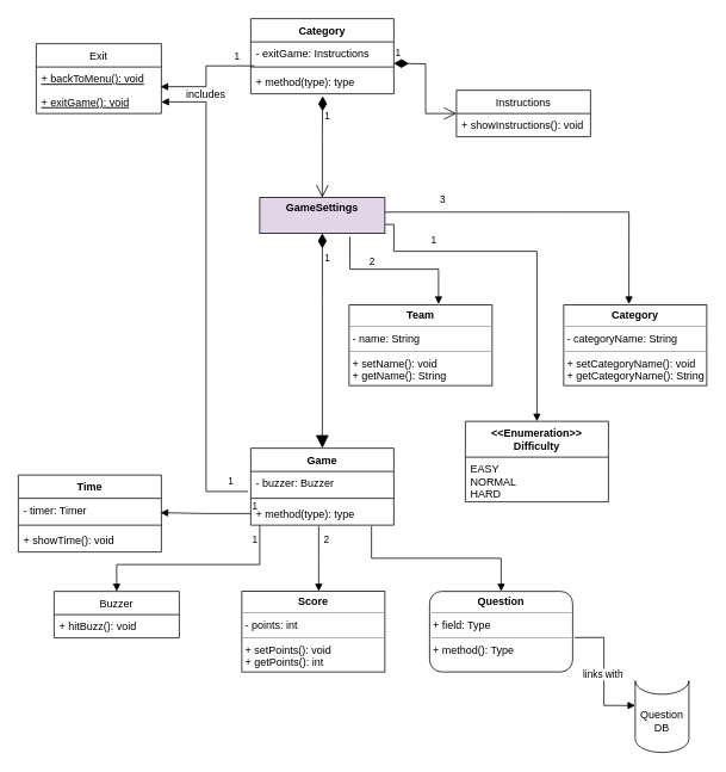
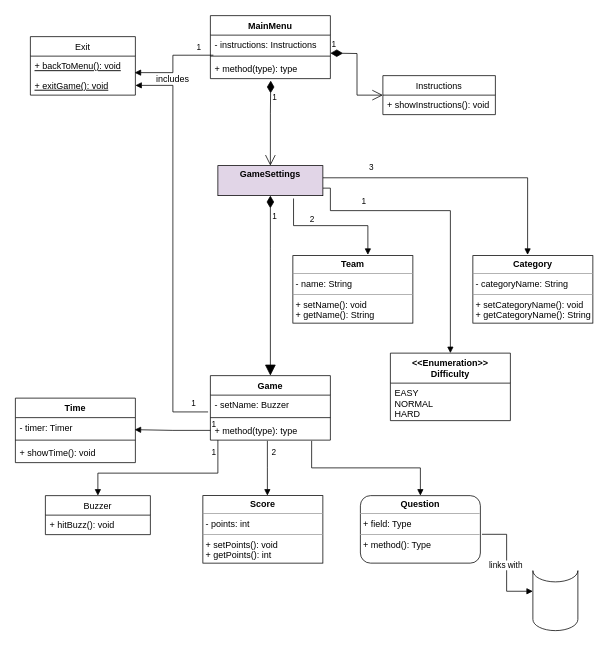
- <mxCell id="4" value="Category" style="swimlane;fontStyle=1;align=center;verticalAlign=top;childLayout=stackLayout;horizontal=1;startSize=26;horizontalStack=0;resizeParent=1;resizeParentMax=0;resizeLast=0;collapsible=1;marginBottom=0;" parent="1" vertex="1"><mxGeometry x="280" y="20" width="160" height="84" as="geometry" /></mxCell>
+ <mxCell id="4" value="MainMenu" style="swimlane;fontStyle=1;align=center;verticalAlign=top;childLayout=stackLayout;horizontal=1;startSize=26;horizontalStack=0;resizeParent=1;resizeParentMax=0;resizeLast=0;collapsible=1;marginBottom=0;" parent="1" vertex="1"><mxGeometry x="280" y="20" width="160" height="84" as="geometry" /></mxCell>
- <mxCell id="5" value="- exitGame: Instructions&#10;" style="text;strokeColor=none;fillColor=none;align=left;verticalAlign=top;spacingLeft=4;spacingRight=4;overflow=hidden;rotatable=0;points=[[0,0.5],[1,0.5]];portConstraint=eastwest;" parent="4" vertex="1"><mxGeometry y="26" width="160" height="24" as="geometry" /></mxCell>
+ <mxCell id="5" value="- instructions: Instructions&#10;" style="text;strokeColor=none;fillColor=none;align=left;verticalAlign=top;spacingLeft=4;spacingRight=4;overflow=hidden;rotatable=0;points=[[0,0.5],[1,0.5]];portConstraint=eastwest;" parent="4" vertex="1"><mxGeometry y="26" width="160" height="24" as="geometry" /></mxCell>
- <mxCell id="27" value="- buzzer: Buzzer" style="text;strokeColor=none;fillColor=none;align=left;verticalAlign=top;spacingLeft=4;spacingRight=4;overflow=hidden;rotatable=0;points=[[0,0.5],[1,0.5]];portConstraint=eastwest;" parent="26" vertex="1"><mxGeometry y="26" width="160" height="26" as="geometry" /></mxCell>
+ <mxCell id="27" value="- setName: Buzzer" style="text;strokeColor=none;fillColor=none;align=left;verticalAlign=top;spacingLeft=4;spacingRight=4;overflow=hidden;rotatable=0;points=[[0,0.5],[1,0.5]];portConstraint=eastwest;" parent="26" vertex="1"><mxGeometry y="26" width="160" height="26" as="geometry" /></mxCell>
- <mxCell id="44" value="Question&lt;br&gt;DB" style="text;html=1;strokeColor=none;fillColor=none;align=center;verticalAlign=middle;whiteSpace=wrap;rounded=0;" parent="1" vertex="1"><mxGeometry x="710" y="790" width="60" height="30" as="geometry" /></mxCell>
